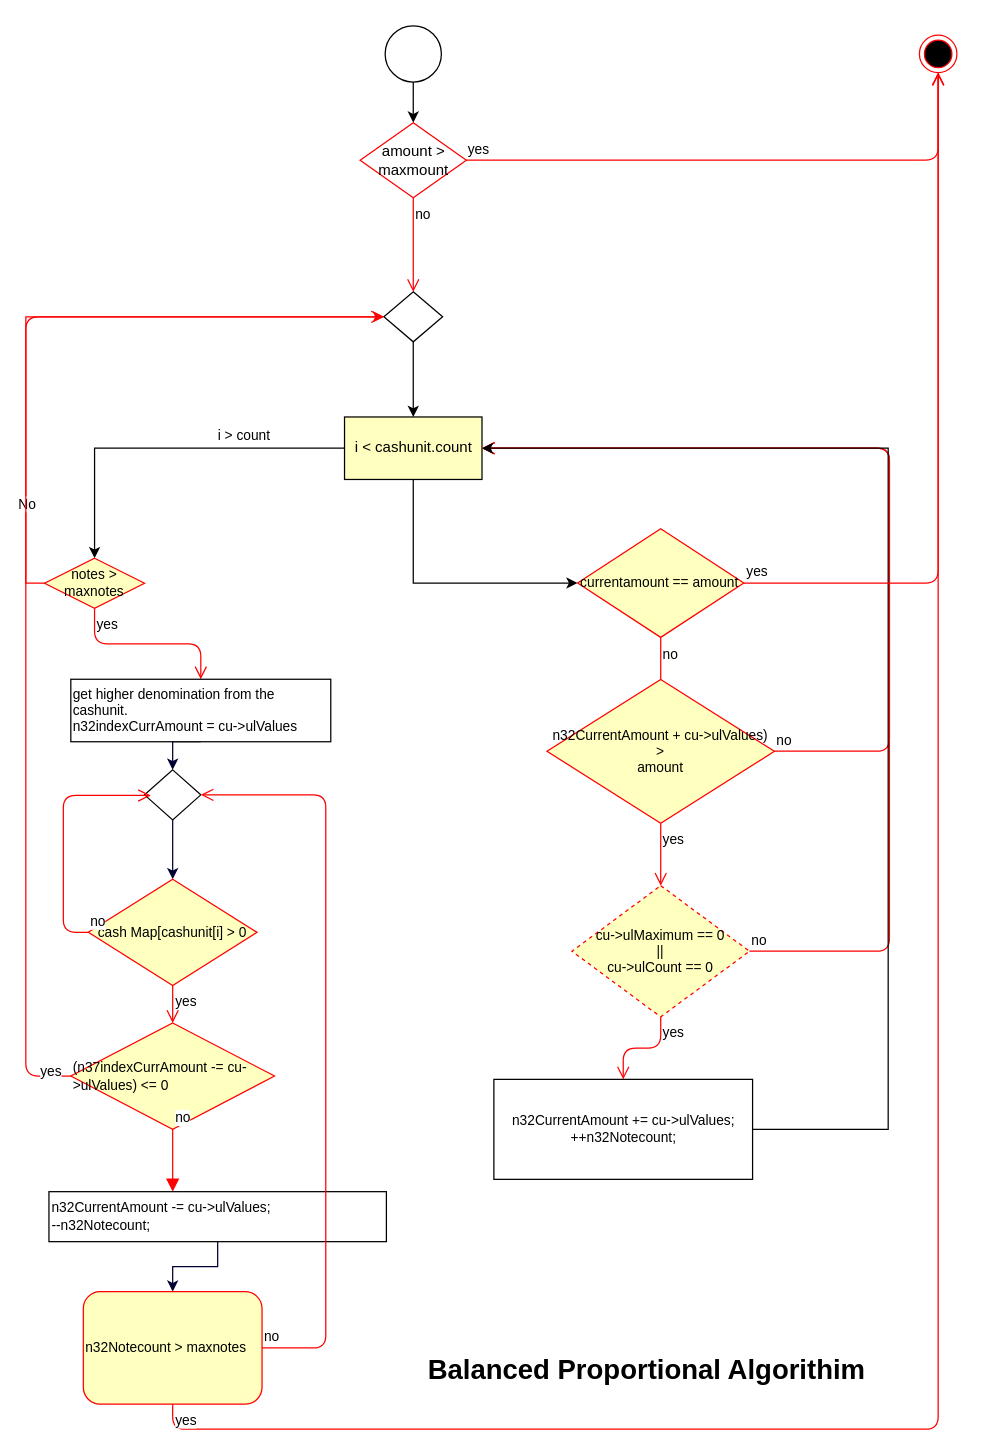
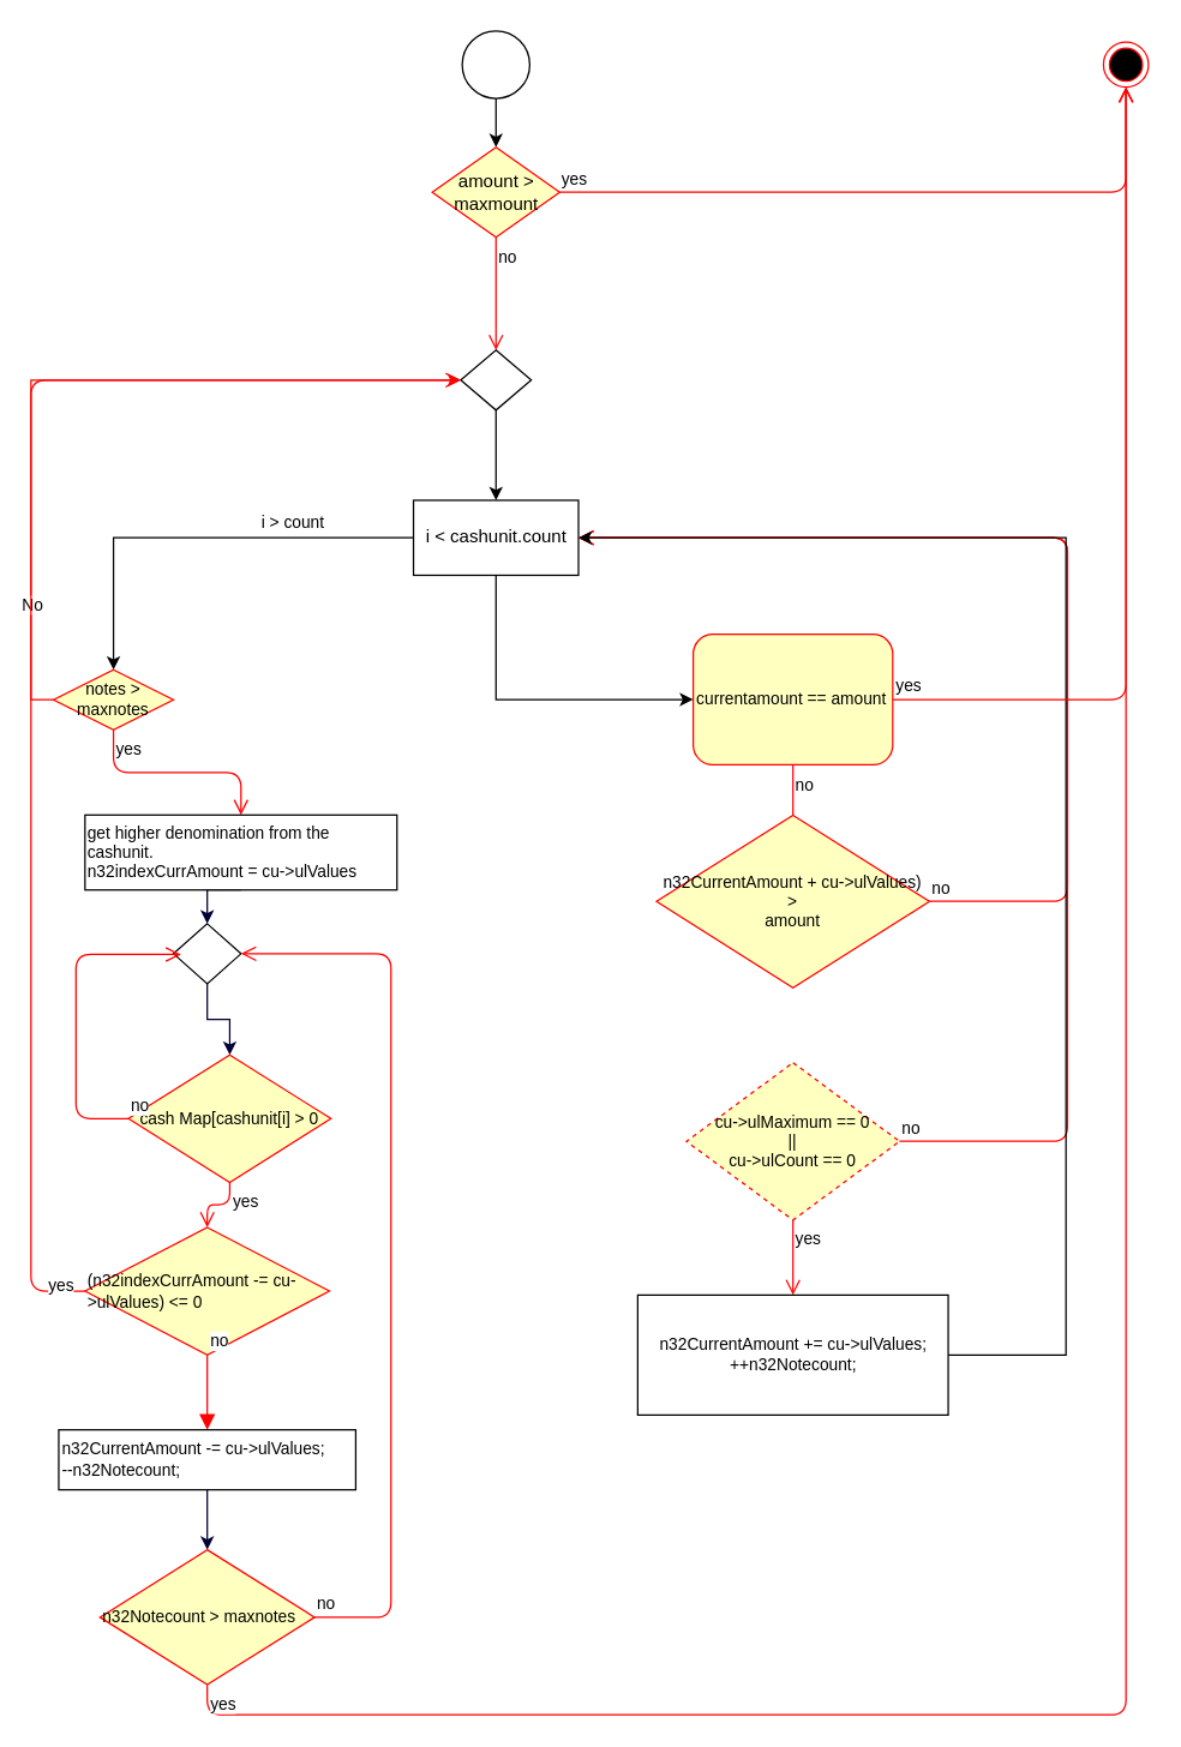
- <mxCell id="5" value="amount &amp;gt; maxmount" style="rhombus;whiteSpace=wrap;html=1;fillColor=#ffffff;strokeColor=#ff0000;" vertex="1" parent="1"><mxGeometry x="287.5" y="97.643" width="85" height="60" as="geometry" /></mxCell>
+ <mxCell id="5" value="amount &amp;gt; maxmount" style="rhombus;whiteSpace=wrap;html=1;fillColor=#ffffc0;strokeColor=#ff0000;" vertex="1" parent="1"><mxGeometry x="287.5" y="97.643" width="85" height="60" as="geometry" /></mxCell>
- <mxCell id="10" value="i &amp;lt; cashunit.count" style="html=1;fillColor=#ffffc0;" vertex="1" parent="1"><mxGeometry x="275" y="333.143" width="110" height="50" as="geometry" /></mxCell>
+ <mxCell id="10" value="i &amp;lt; cashunit.count" style="html=1;" vertex="1" parent="1"><mxGeometry x="275" y="333.143" width="110" height="50" as="geometry" /></mxCell>
- <mxCell id="41" value="currentamount == amount" style="rhombus;whiteSpace=wrap;html=1;fillColor=#ffffc0;strokeColor=#ff0000;fontSize=11;align=left;" vertex="1" parent="1"><mxGeometry x="461.5" y="422.5" width="133" height="87" as="geometry" /></mxCell>
+ <mxCell id="41" value="currentamount == amount" style="whiteSpace=wrap;html=1;fillColor=#ffffc0;strokeColor=#ff0000;fontSize=11;align=left;rounded=1;" vertex="1" parent="1"><mxGeometry x="461.5" y="422.5" width="133" height="87" as="geometry" /></mxCell>
- <mxCell id="13" value="yes" style="edgeStyle=orthogonalEdgeStyle;html=1;align=left;verticalAlign=top;endArrow=open;endSize=8;strokeColor=#ff0000;entryX=0.5;entryY=0;entryDx=0;entryDy=0;" edge="1" source="11" parent="1" target="14"><mxGeometry x="-1" relative="1" as="geometry"><mxPoint x="534" y="703.143" as="targetPoint" /></mxGeometry></mxCell>
- <mxCell id="30" value="cash Map[cashunit[i] &amp;gt; 0" style="rhombus;whiteSpace=wrap;html=1;fillColor=#ffffc0;strokeColor=#ff0000;fontSize=11;" vertex="1" parent="1"><mxGeometry x="70" y="703" width="135" height="85" as="geometry" /></mxCell>
+ <mxCell id="30" value="cash Map[cashunit[i] &amp;gt; 0" style="rhombus;whiteSpace=wrap;html=1;fillColor=#ffffc0;strokeColor=#ff0000;fontSize=11;" vertex="1" parent="1"><mxGeometry x="85" y="703" width="135" height="85" as="geometry" /></mxCell>
- <mxCell id="33" value="(n37indexCurrAmount -= cu-&amp;gt;ulValues) &amp;lt;= 0" style="rhombus;whiteSpace=wrap;html=1;fillColor=#ffffc0;strokeColor=#ff0000;fontSize=11;align=left;" vertex="1" parent="1"><mxGeometry x="56" y="818" width="163" height="85" as="geometry" /></mxCell>
+ <mxCell id="33" value="(n32indexCurrAmount -= cu-&amp;gt;ulValues) &amp;lt;= 0" style="rhombus;whiteSpace=wrap;html=1;fillColor=#ffffc0;strokeColor=#ff0000;fontSize=11;align=left;" vertex="1" parent="1"><mxGeometry x="56" y="818" width="163" height="85" as="geometry" /></mxCell>
- <mxCell id="18" value="&lt;div&gt;n32CurrentAmount += cu-&amp;gt;ulValues;&lt;/div&gt;&lt;div&gt;++n32Notecount;&lt;/div&gt;" style="html=1;fontSize=11;" vertex="1" parent="1"><mxGeometry x="394.5" y="863.143" width="207" height="80" as="geometry" /></mxCell>
+ <mxCell id="18" value="&lt;div&gt;n32CurrentAmount += cu-&amp;gt;ulValues;&lt;/div&gt;&lt;div&gt;++n32Notecount;&lt;/div&gt;" style="html=1;fontSize=11;" vertex="1" parent="1"><mxGeometry x="424.5" y="863.143" width="207" height="80" as="geometry" /></mxCell>
- <mxCell id="37" value="&lt;div&gt;n32CurrentAmount -= cu-&amp;gt;ulValues;&lt;/div&gt;&lt;div&gt;--n32Notecount;&lt;/div&gt;" style="html=1;fontSize=11;align=left;" vertex="1" parent="1"><mxGeometry x="38.5" y="953" width="270" height="40" as="geometry" /></mxCell>
+ <mxCell id="37" value="&lt;div&gt;n32CurrentAmount -= cu-&amp;gt;ulValues;&lt;/div&gt;&lt;div&gt;--n32Notecount;&lt;/div&gt;" style="html=1;fontSize=11;align=left;" vertex="1" parent="1"><mxGeometry x="38.5" y="953" width="198" height="40" as="geometry" /></mxCell>
- <mxCell id="38" value="n32Notecount &amp;gt; maxnotes" style="whiteSpace=wrap;html=1;fillColor=#ffffc0;strokeColor=#ff0000;fontSize=11;align=left;rounded=1;" vertex="1" parent="1"><mxGeometry x="66" y="1033" width="143" height="90" as="geometry" /></mxCell>
+ <mxCell id="38" value="n32Notecount &amp;gt; maxnotes" style="rhombus;whiteSpace=wrap;html=1;fillColor=#ffffc0;strokeColor=#ff0000;fontSize=11;align=left;" vertex="1" parent="1"><mxGeometry x="66" y="1033" width="143" height="90" as="geometry" /></mxCell>
- <mxCell id="44" value="&lt;h1&gt;Balanced Proportional Algorithim&lt;/h1&gt;" style="text;html=1;strokeColor=none;fillColor=none;spacing=5;spacingTop=-20;whiteSpace=wrap;overflow=hidden;rounded=0;fontSize=11;align=left;" vertex="1" parent="1"><mxGeometry x="337" y="1078" width="382" height="40" as="geometry" /></mxCell>
